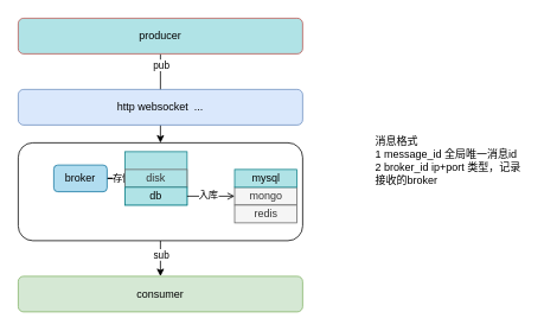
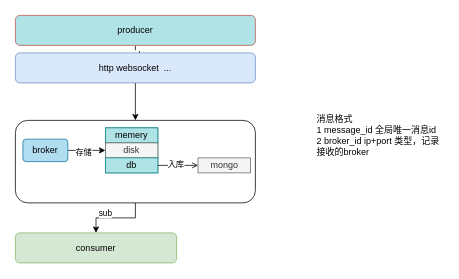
- <mxCell id="23" value="http websocket&amp;nbsp; ..." style="rounded=1;whiteSpace=wrap;html=1;fillColor=#dae8fc;strokeColor=#6c8ebf;" vertex="1" parent="1"><mxGeometry x="20" y="100" width="320" height="40" as="geometry" /></mxCell>
+ <mxCell id="23" value="http websocket&amp;nbsp; ..." style="rounded=1;whiteSpace=wrap;html=1;fillColor=#dae8fc;strokeColor=#6c8ebf;" vertex="1" parent="1"><mxGeometry x="20" y="70" width="320" height="40" as="geometry" /></mxCell>
+ <mxCell id="13" value="memery" style="rounded=0;whiteSpace=wrap;html=1;fillColor=#b0e3e6;strokeColor=#0e8088;" parent="12" vertex="1"><mxGeometry width="70" height="20" as="geometry" /></mxCell>
- <mxCell id="11" value="broker" style="rounded=1;whiteSpace=wrap;html=1;fillColor=#b1ddf0;strokeColor=#10739e;" parent="1" vertex="1"><mxGeometry x="60" y="185" width="60" height="30" as="geometry" /></mxCell>
+ <mxCell id="11" value="broker" style="rounded=1;whiteSpace=wrap;html=1;fillColor=#b1ddf0;strokeColor=#10739e;" parent="1" vertex="1"><mxGeometry x="30" y="185" width="60" height="30" as="geometry" /></mxCell>
- <mxCell id="14" value="disk" style="rounded=0;whiteSpace=wrap;html=1;fillColor=#b0e3e6;strokeColor=#666666;fontColor=#333333;" parent="12" vertex="1"><mxGeometry y="20" width="70" height="20" as="geometry" /></mxCell>
+ <mxCell id="14" value="disk" style="rounded=0;whiteSpace=wrap;html=1;fillColor=#f5f5f5;strokeColor=#666666;fontColor=#333333;" parent="12" vertex="1"><mxGeometry y="20" width="70" height="20" as="geometry" /></mxCell>
- <mxCell id="18" value="mysql" style="rounded=0;whiteSpace=wrap;html=1;fillColor=#b0e3e6;strokeColor=#0e8088;" parent="16" vertex="1"><mxGeometry width="70" height="20" as="geometry" /></mxCell>
- <mxCell id="19" value="redis" style="rounded=0;whiteSpace=wrap;html=1;fillColor=#f5f5f5;strokeColor=#666666;fontColor=#333333;" parent="16" vertex="1"><mxGeometry y="40" width="70" height="20" as="geometry" /></mxCell>
- <mxCell id="5" value="consumer" style="rounded=1;whiteSpace=wrap;html=1;fillColor=#d5e8d4;strokeColor=#82b366;" parent="1" vertex="1"><mxGeometry x="20" y="310" width="320" height="40" as="geometry" /></mxCell>
+ <mxCell id="5" value="consumer" style="rounded=1;whiteSpace=wrap;html=1;fillColor=#d5e8d4;strokeColor=#82b366;" parent="1" vertex="1"><mxGeometry x="20" y="310" width="215" height="40" as="geometry" /></mxCell>
